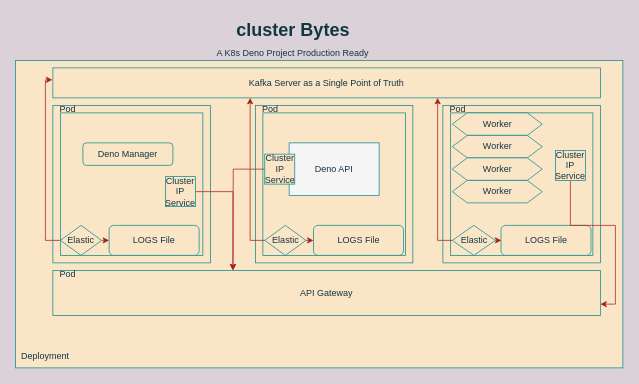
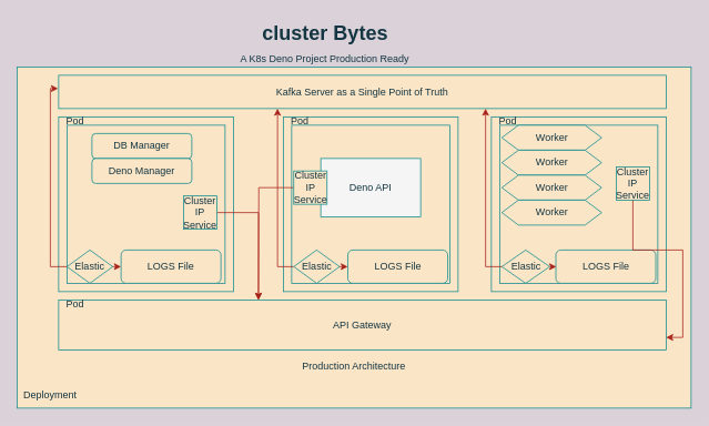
+ <mxCell id="15" value="DB Manager" style="rounded=1;whiteSpace=wrap;html=1;fillColor=#FAE5C7;strokeColor=#0F8B8D;fontColor=#143642;" vertex="1" parent="1"><mxGeometry x="110" y="160" width="120" height="30" as="geometry" /></mxCell>
+ <mxCell id="42" value="Production Architecture" style="text;html=1;strokeColor=none;fillColor=none;align=center;verticalAlign=middle;whiteSpace=wrap;rounded=0;fontColor=#143642;" vertex="1" parent="1"><mxGeometry x="50" y="430" width="750" height="20" as="geometry" /></mxCell>
